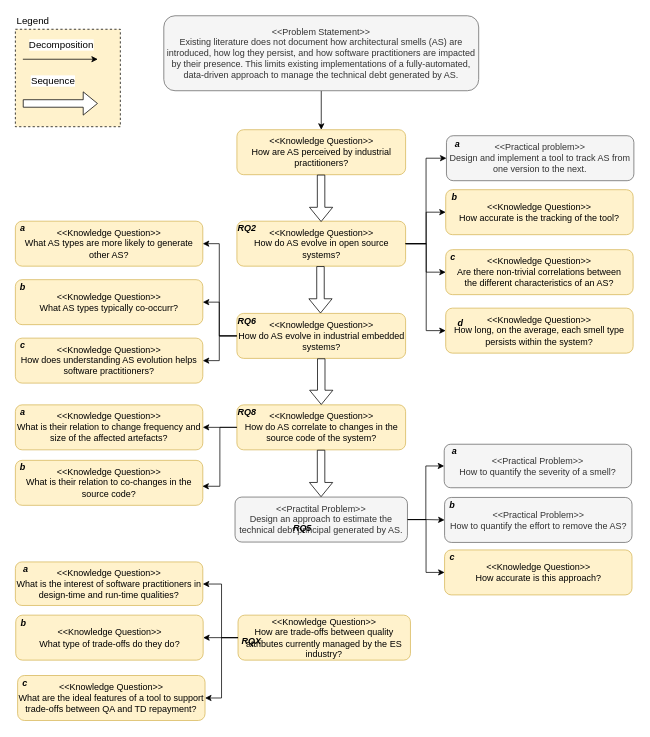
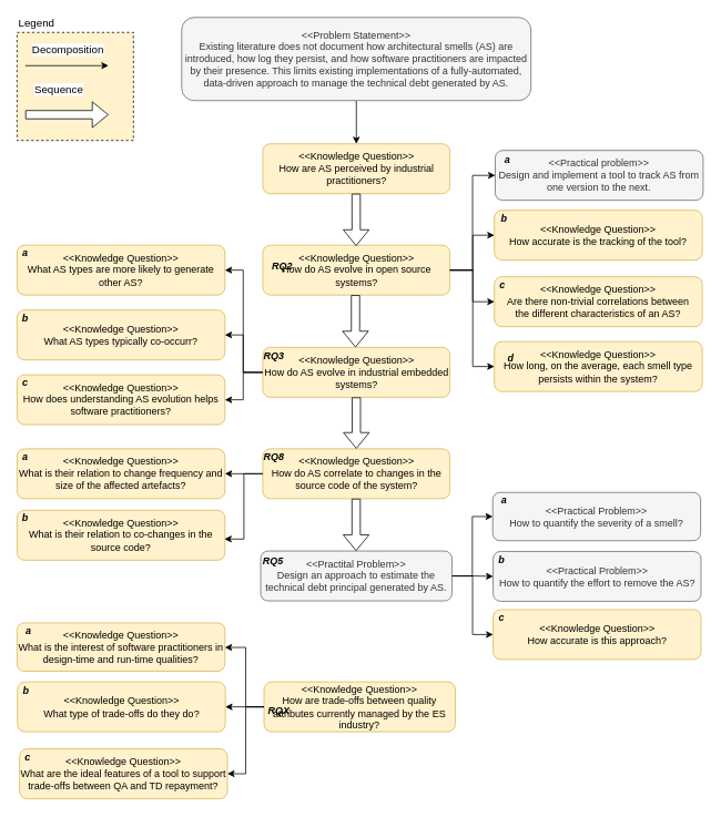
- <mxCell id="19" value="RQ2" style="text;html=1;strokeColor=none;fillColor=none;align=center;verticalAlign=middle;whiteSpace=wrap;rounded=0;fontStyle=3" parent="17" vertex="1"><mxGeometry x="4.0" width="18" height="20" as="geometry" /></mxCell>
+ <mxCell id="19" value="RQ2" style="text;html=1;strokeColor=none;fillColor=none;align=center;verticalAlign=middle;whiteSpace=wrap;rounded=0;fontStyle=3" parent="17" vertex="1"><mxGeometry x="14" y="15" width="18" height="20" as="geometry" /></mxCell>
- <mxCell id="27" value="RQ6" style="text;html=1;strokeColor=none;fillColor=none;align=center;verticalAlign=middle;whiteSpace=wrap;rounded=0;fontStyle=3" parent="25" vertex="1"><mxGeometry x="4.0" width="18" height="20" as="geometry" /></mxCell>
+ <mxCell id="27" value="RQ3" style="text;html=1;strokeColor=none;fillColor=none;align=center;verticalAlign=middle;whiteSpace=wrap;rounded=0;fontStyle=3" parent="25" vertex="1"><mxGeometry x="4.0" width="18" height="20" as="geometry" /></mxCell>
- <mxCell id="22" value="RQ5" style="text;html=1;strokeColor=none;fillColor=none;align=center;verticalAlign=middle;whiteSpace=wrap;rounded=0;fontStyle=3" parent="20" vertex="1"><mxGeometry x="81.75" y="32" width="18" height="20" as="geometry" /></mxCell>
+ <mxCell id="22" value="RQ5" style="text;html=1;strokeColor=none;fillColor=none;align=center;verticalAlign=middle;whiteSpace=wrap;rounded=0;fontStyle=3" parent="20" vertex="1"><mxGeometry x="6.75" y="2" width="18" height="20" as="geometry" /></mxCell>
